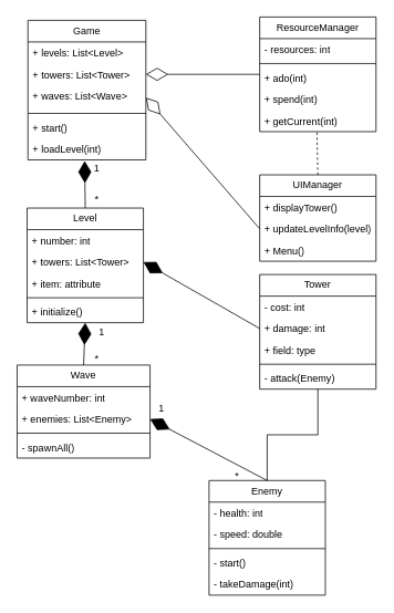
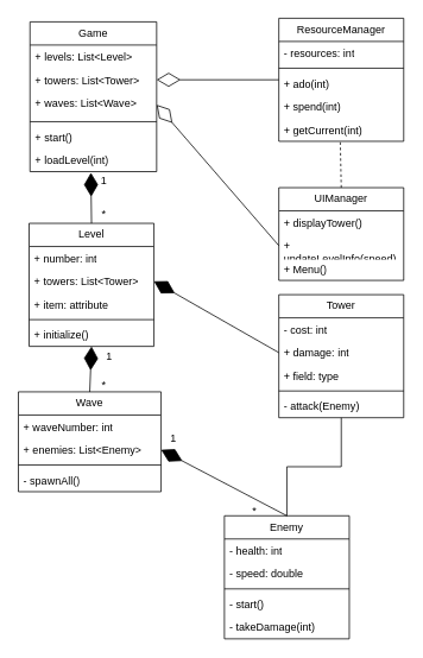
- <mxCell id="23" value="+ updateLevelInfo(level)" style="text;strokeColor=none;fillColor=none;align=left;verticalAlign=top;spacingLeft=4;spacingRight=4;overflow=hidden;rotatable=0;points=[[0,0.5],[1,0.5]];portConstraint=eastwest;whiteSpace=wrap;html=1;" parent="21" vertex="1"><mxGeometry y="52" width="140" height="26" as="geometry" /></mxCell>
+ <mxCell id="23" value="+ updateLevelInfo(speed)" style="text;strokeColor=none;fillColor=none;align=left;verticalAlign=top;spacingLeft=4;spacingRight=4;overflow=hidden;rotatable=0;points=[[0,0.5],[1,0.5]];portConstraint=eastwest;whiteSpace=wrap;html=1;" parent="21" vertex="1"><mxGeometry y="52" width="140" height="26" as="geometry" /></mxCell>
